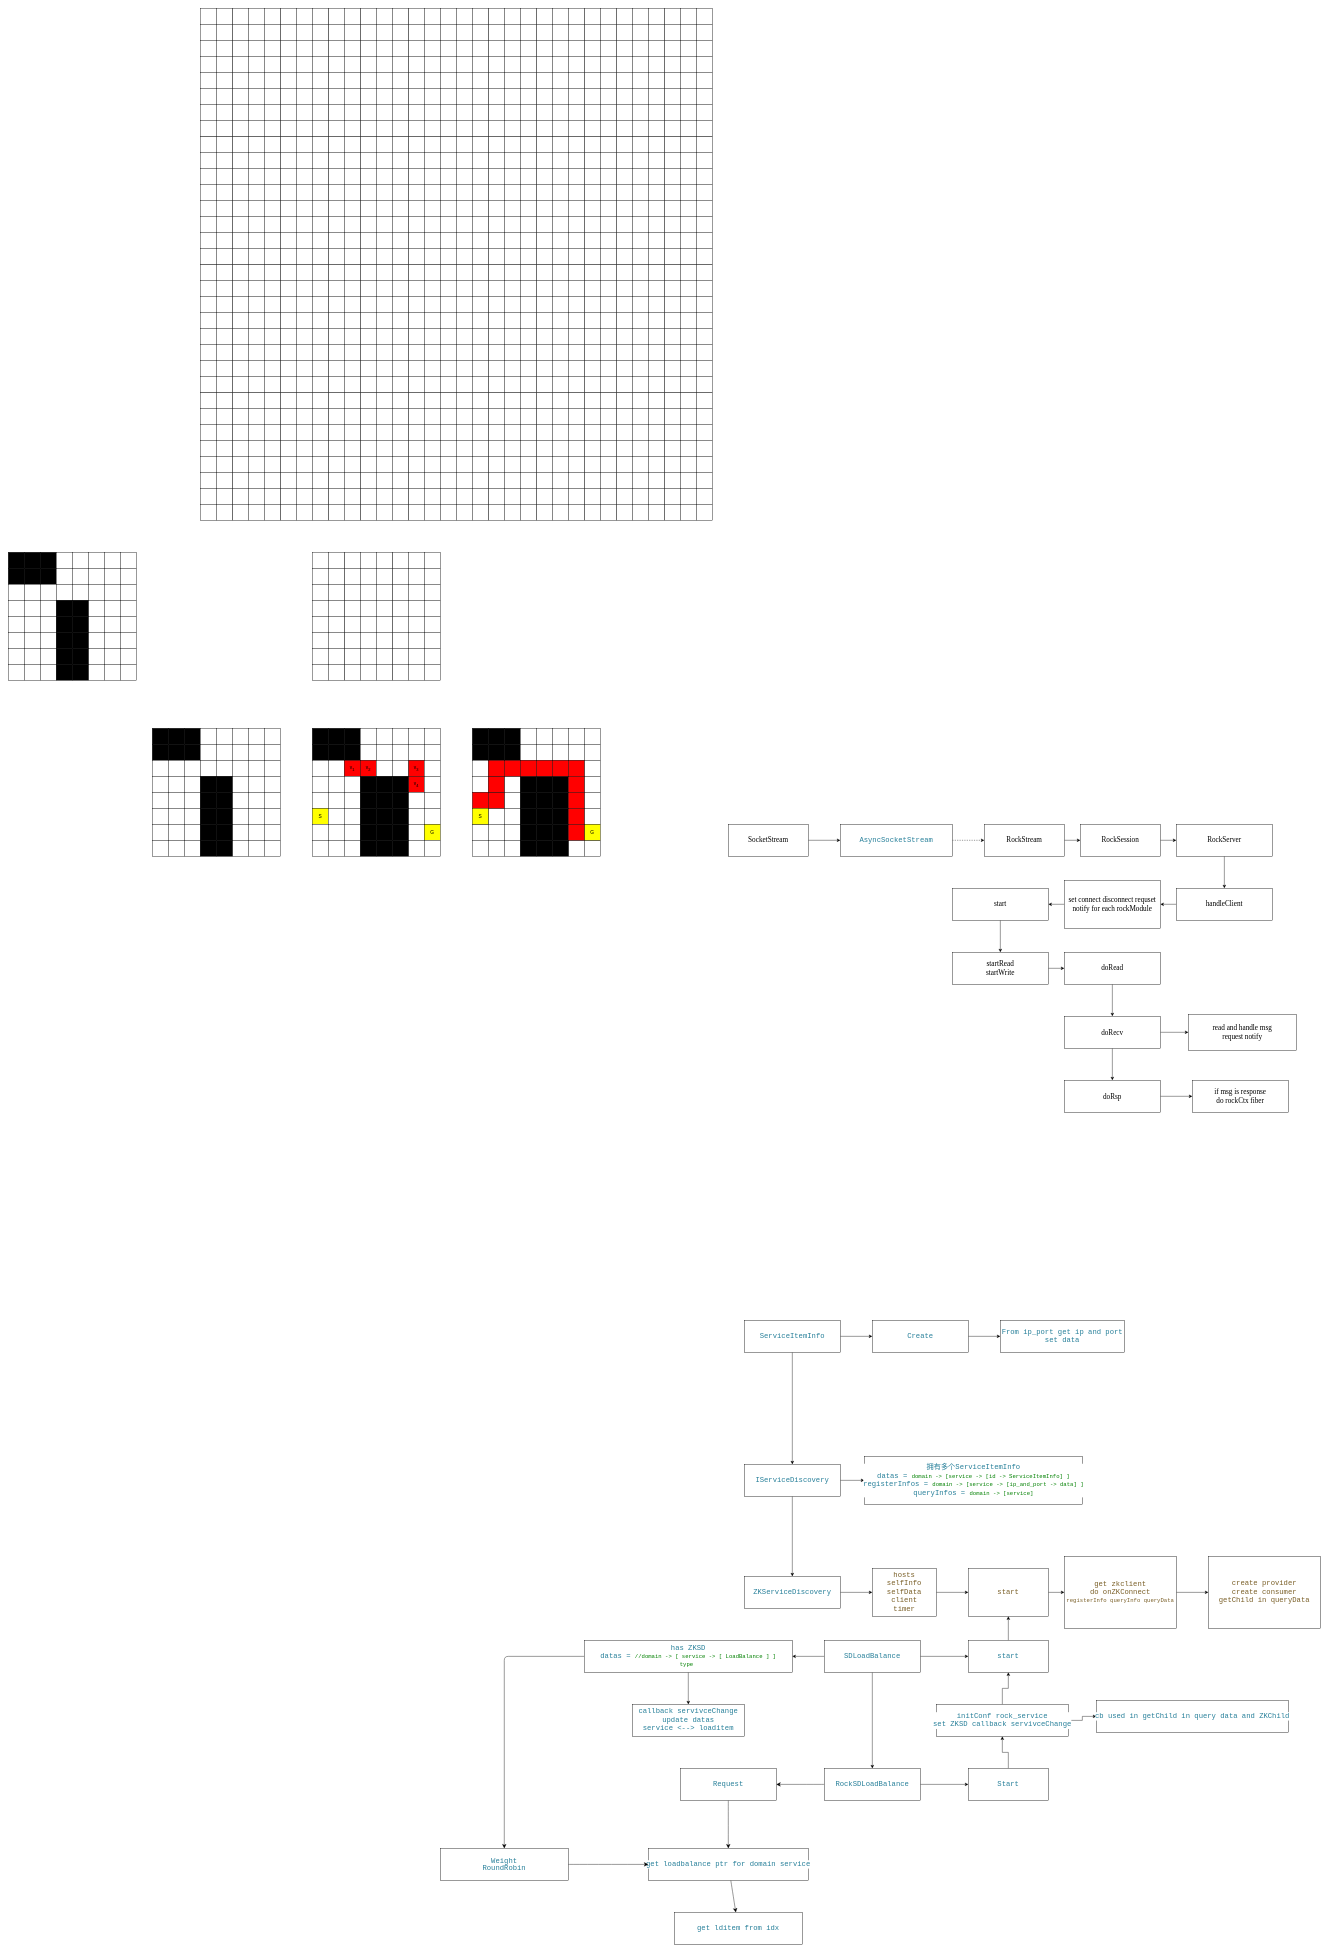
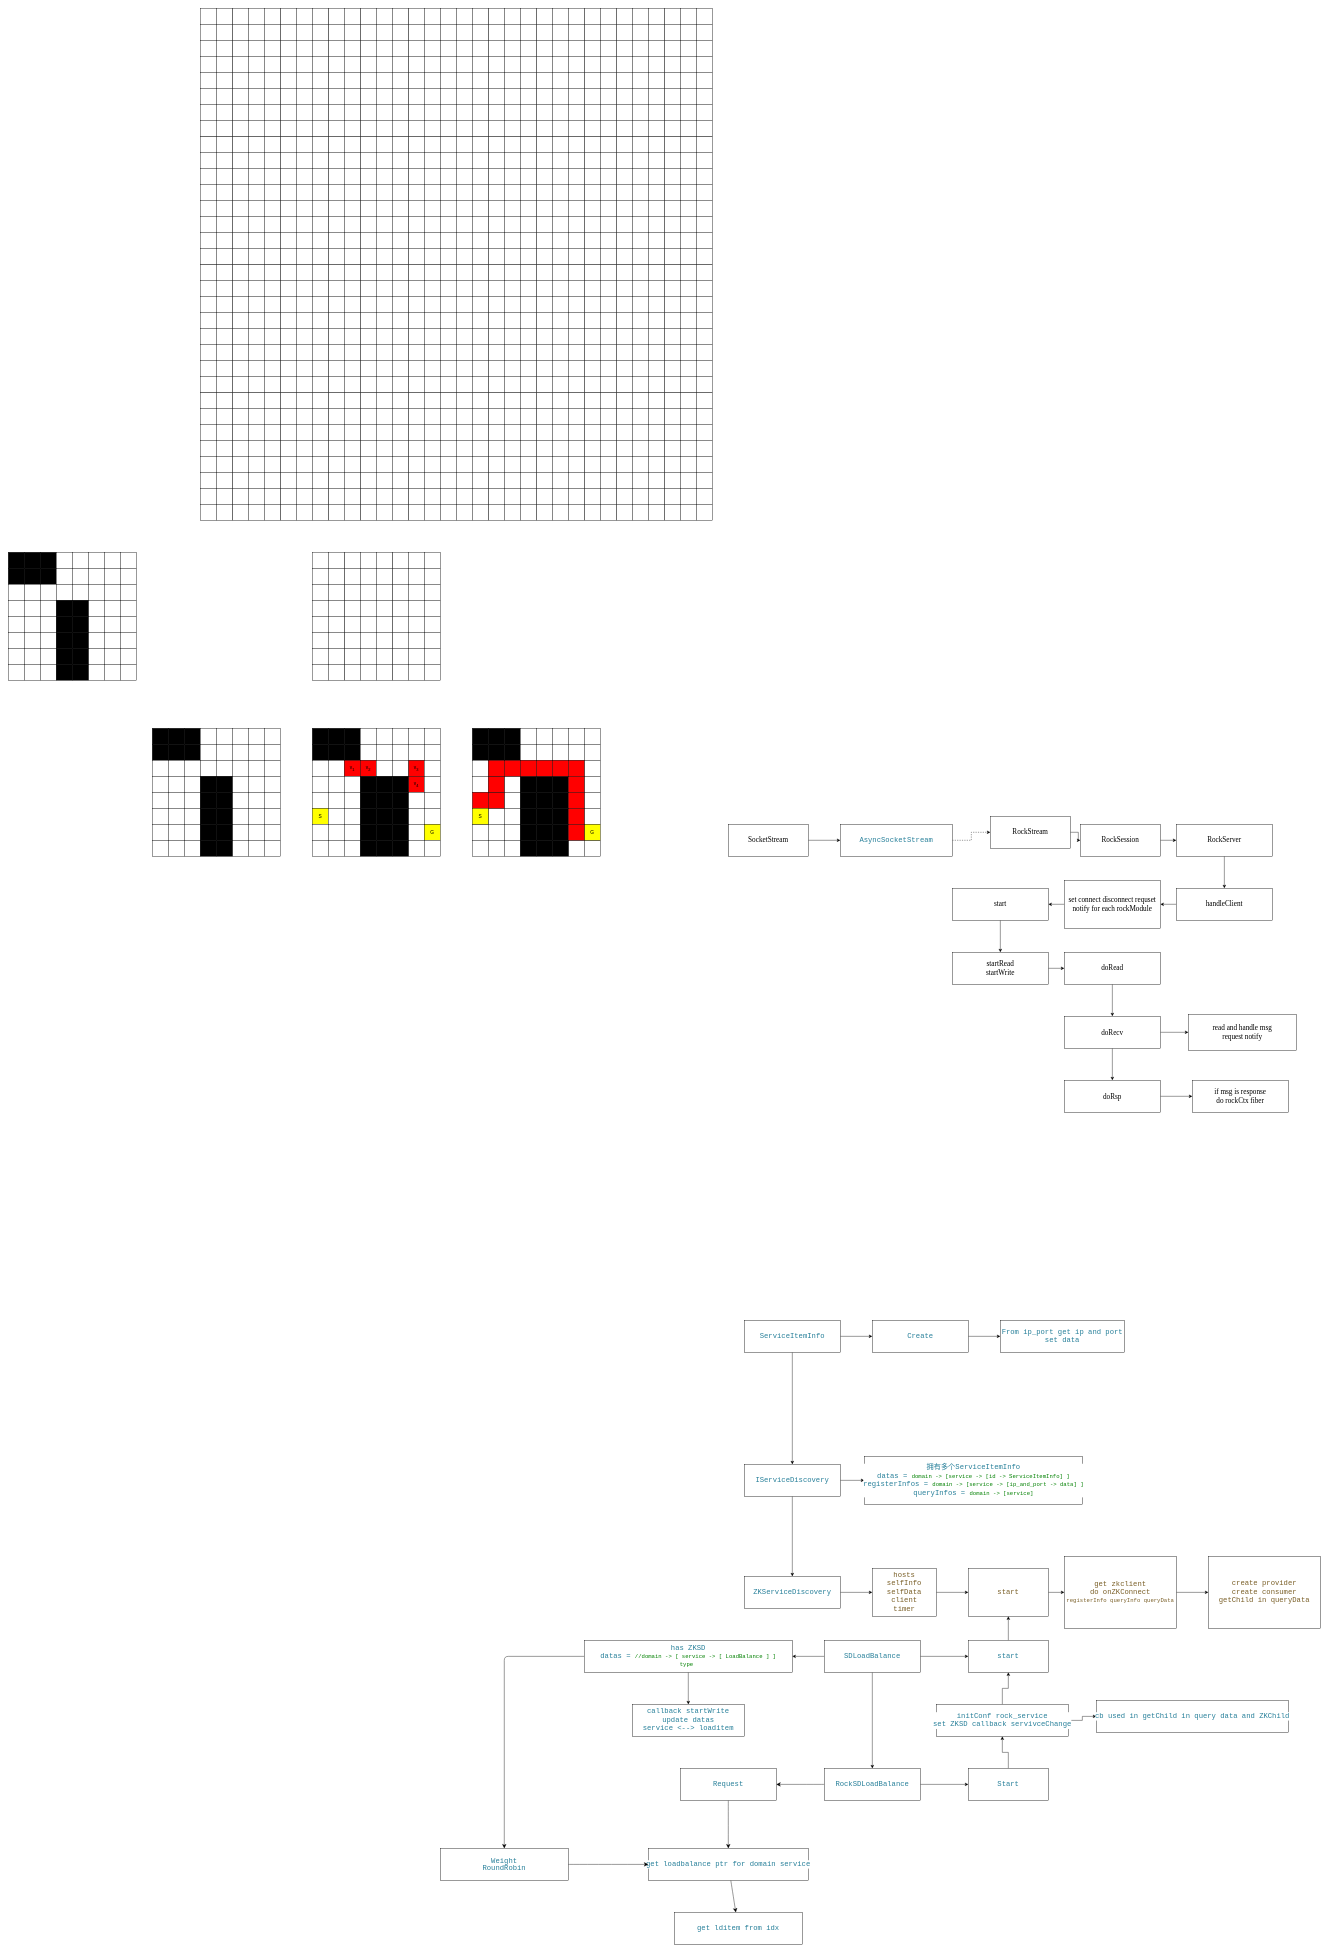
- <mxCell id="9" value="&lt;font face=&quot;Lucida Console&quot; style=&quot;font-size: 18px;&quot;&gt;RockStream&lt;/font&gt;" style="rounded=0;whiteSpace=wrap;html=1;" parent="1" vertex="1"><mxGeometry x="2460" width="200" height="80" as="geometry" y="2060" /></mxCell>
+ <mxCell id="9" value="&lt;font face=&quot;Lucida Console&quot; style=&quot;font-size: 18px;&quot;&gt;RockStream&lt;/font&gt;" style="rounded=0;whiteSpace=wrap;html=1;" parent="1" vertex="1"><mxGeometry x="2475" y="2040" width="200" height="80" as="geometry" /></mxCell>
- <mxCell id="66" value="&lt;div style=&quot;background-color: rgb(255, 255, 255); font-family: Consolas, &amp;quot;Courier New&amp;quot;, monospace; line-height: 19px; white-space: pre;&quot;&gt;&lt;div style=&quot;line-height: 19px;&quot;&gt;&lt;span style=&quot;color: rgb(38, 127, 153); font-size: 18px;&quot;&gt;callback servivceChange&lt;/span&gt;&lt;br&gt;&lt;/div&gt;&lt;div style=&quot;line-height: 19px;&quot;&gt;&lt;span style=&quot;color: rgb(38, 127, 153); font-size: 18px;&quot;&gt;update datas&lt;/span&gt;&lt;/div&gt;&lt;div style=&quot;line-height: 19px;&quot;&gt;&lt;font color=&quot;#267f99&quot;&gt;&lt;span style=&quot;font-size: 18px;&quot;&gt;service &amp;lt;--&amp;gt; loaditem&lt;/span&gt;&lt;/font&gt;&lt;/div&gt;&lt;/div&gt;" style="rounded=0;whiteSpace=wrap;html=1;" parent="1" vertex="1"><mxGeometry x="1580" y="4260" width="280" height="80" as="geometry" /></mxCell>
+ <mxCell id="66" value="&lt;div style=&quot;background-color: rgb(255, 255, 255); font-family: Consolas, &amp;quot;Courier New&amp;quot;, monospace; line-height: 19px; white-space: pre;&quot;&gt;&lt;div style=&quot;line-height: 19px;&quot;&gt;&lt;span style=&quot;color: rgb(38, 127, 153); font-size: 18px;&quot;&gt;callback startWrite&lt;/span&gt;&lt;br&gt;&lt;/div&gt;&lt;div style=&quot;line-height: 19px;&quot;&gt;&lt;span style=&quot;color: rgb(38, 127, 153); font-size: 18px;&quot;&gt;update datas&lt;/span&gt;&lt;/div&gt;&lt;div style=&quot;line-height: 19px;&quot;&gt;&lt;font color=&quot;#267f99&quot;&gt;&lt;span style=&quot;font-size: 18px;&quot;&gt;service &amp;lt;--&amp;gt; loaditem&lt;/span&gt;&lt;/font&gt;&lt;/div&gt;&lt;/div&gt;" style="rounded=0;whiteSpace=wrap;html=1;" parent="1" vertex="1"><mxGeometry x="1580" y="4260" width="280" height="80" as="geometry" /></mxCell>
